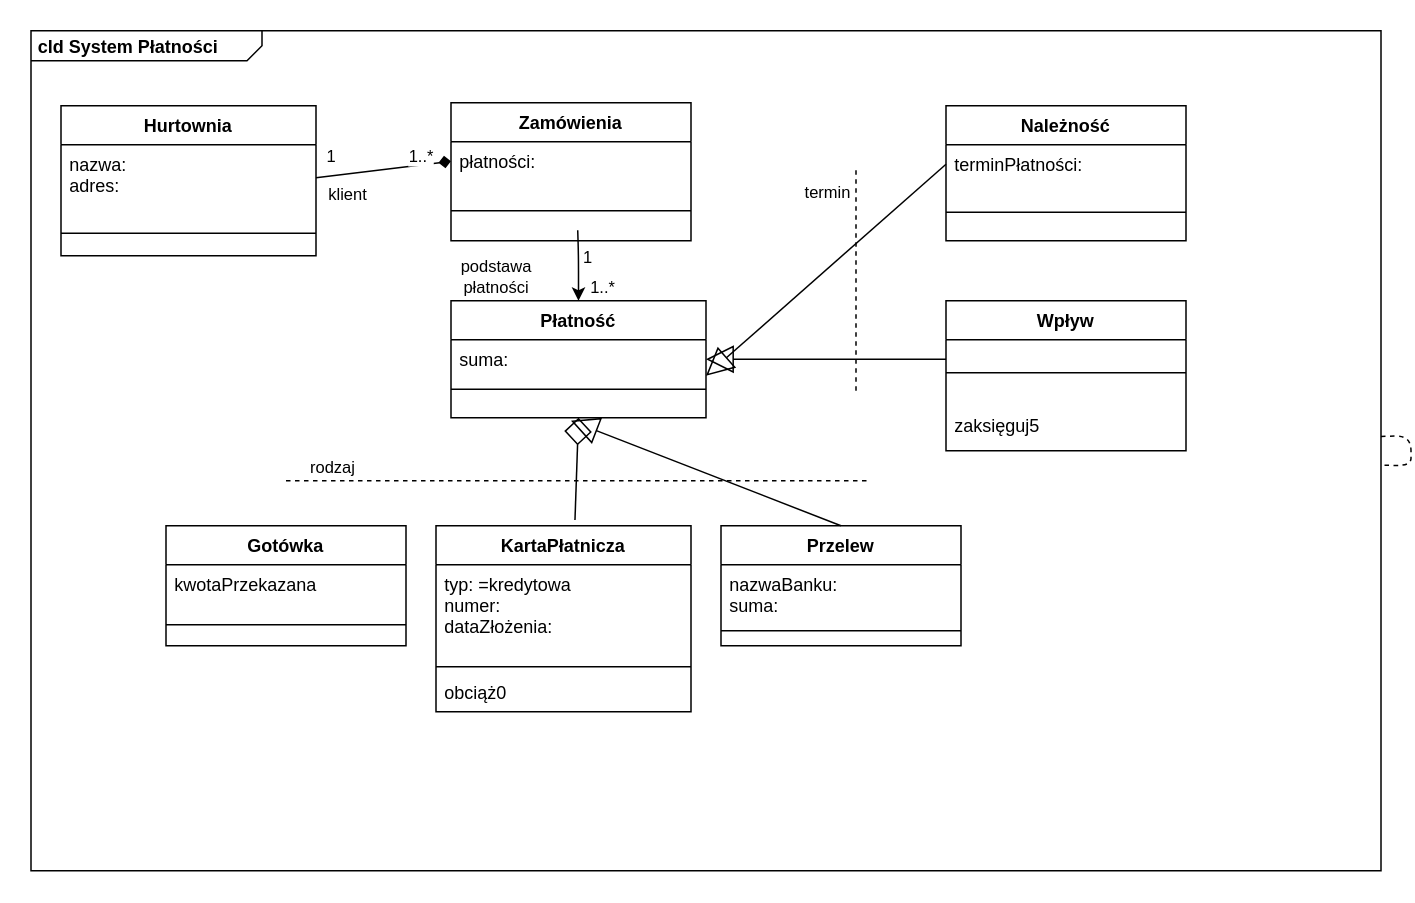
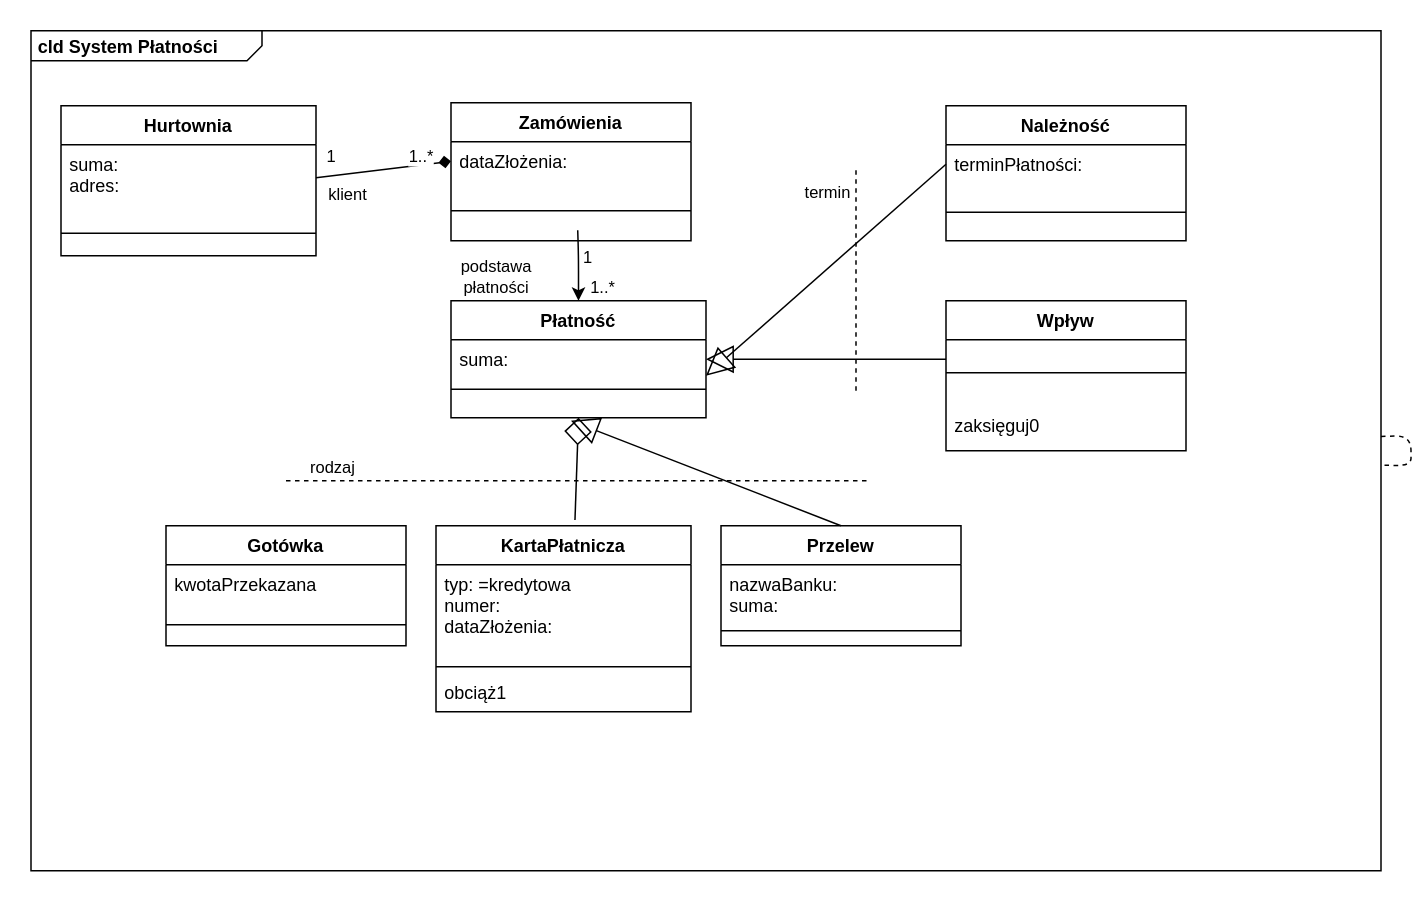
- <mxCell id="22" value="płatności:" style="text;strokeColor=none;fillColor=none;align=left;verticalAlign=top;spacingLeft=4;spacingRight=4;overflow=hidden;rotatable=0;points=[[0,0.5],[1,0.5]];portConstraint=eastwest;" vertex="1" parent="21"><mxGeometry y="26" width="160" height="26" as="geometry" /></mxCell>
+ <mxCell id="22" value="dataZłożenia:" style="text;strokeColor=none;fillColor=none;align=left;verticalAlign=top;spacingLeft=4;spacingRight=4;overflow=hidden;rotatable=0;points=[[0,0.5],[1,0.5]];portConstraint=eastwest;" vertex="1" parent="21"><mxGeometry y="26" width="160" height="26" as="geometry" /></mxCell>
- <mxCell id="19" value="nazwa:&#10;adres:&#10;" style="text;strokeColor=none;fillColor=none;align=left;verticalAlign=top;spacingLeft=4;spacingRight=4;overflow=hidden;rotatable=0;points=[[0,0.5],[1,0.5]];portConstraint=eastwest;" vertex="1" parent="18"><mxGeometry y="26" width="170" height="44" as="geometry" /></mxCell>
+ <mxCell id="19" value="suma:&#10;adres:&#10;" style="text;strokeColor=none;fillColor=none;align=left;verticalAlign=top;spacingLeft=4;spacingRight=4;overflow=hidden;rotatable=0;points=[[0,0.5],[1,0.5]];portConstraint=eastwest;" vertex="1" parent="18"><mxGeometry y="26" width="170" height="44" as="geometry" /></mxCell>
- <mxCell id="17" value="zaksięguj5" style="text;strokeColor=none;fillColor=none;align=left;verticalAlign=top;spacingLeft=4;spacingRight=4;overflow=hidden;rotatable=0;points=[[0,0.5],[1,0.5]];portConstraint=eastwest;" vertex="1" parent="15"><mxGeometry y="70" width="160" height="30" as="geometry" /></mxCell>
+ <mxCell id="17" value="zaksięguj0" style="text;strokeColor=none;fillColor=none;align=left;verticalAlign=top;spacingLeft=4;spacingRight=4;overflow=hidden;rotatable=0;points=[[0,0.5],[1,0.5]];portConstraint=eastwest;" vertex="1" parent="15"><mxGeometry y="70" width="160" height="30" as="geometry" /></mxCell>
- <mxCell id="30" value="obciąż0" style="text;strokeColor=none;fillColor=none;align=left;verticalAlign=top;spacingLeft=4;spacingRight=4;overflow=hidden;rotatable=0;points=[[0,0.5],[1,0.5]];portConstraint=eastwest;" vertex="1" parent="27"><mxGeometry y="98" width="170" height="26" as="geometry" /></mxCell>
+ <mxCell id="30" value="obciąż1" style="text;strokeColor=none;fillColor=none;align=left;verticalAlign=top;spacingLeft=4;spacingRight=4;overflow=hidden;rotatable=0;points=[[0,0.5],[1,0.5]];portConstraint=eastwest;" vertex="1" parent="27"><mxGeometry y="98" width="170" height="26" as="geometry" /></mxCell>
